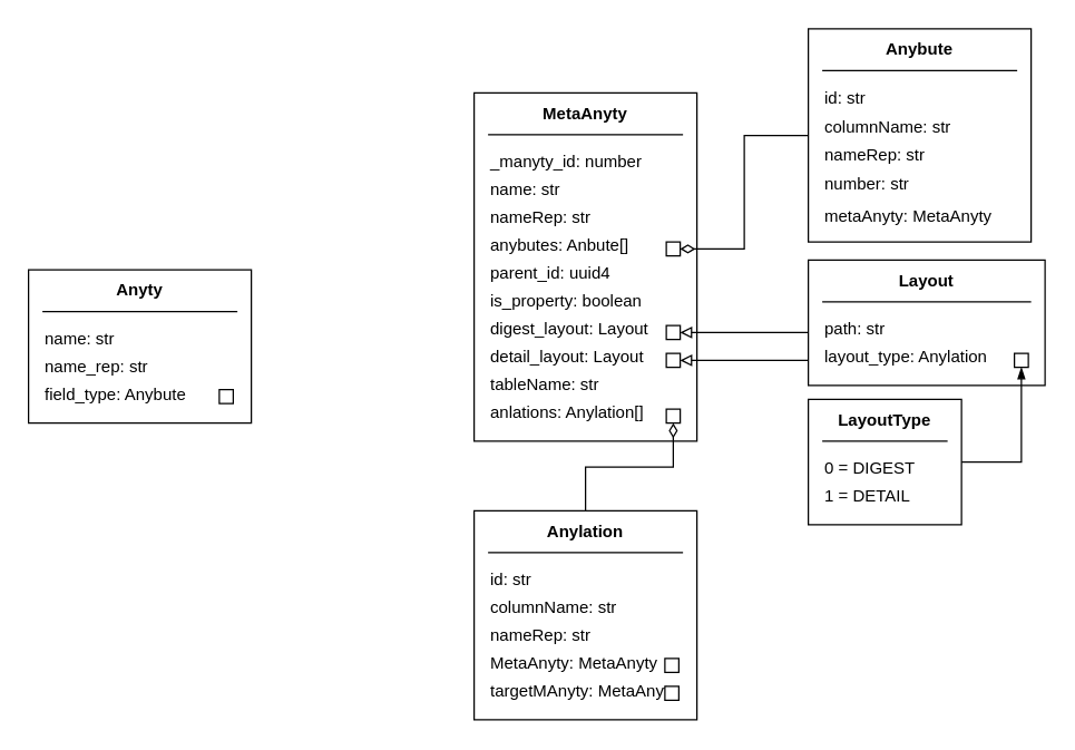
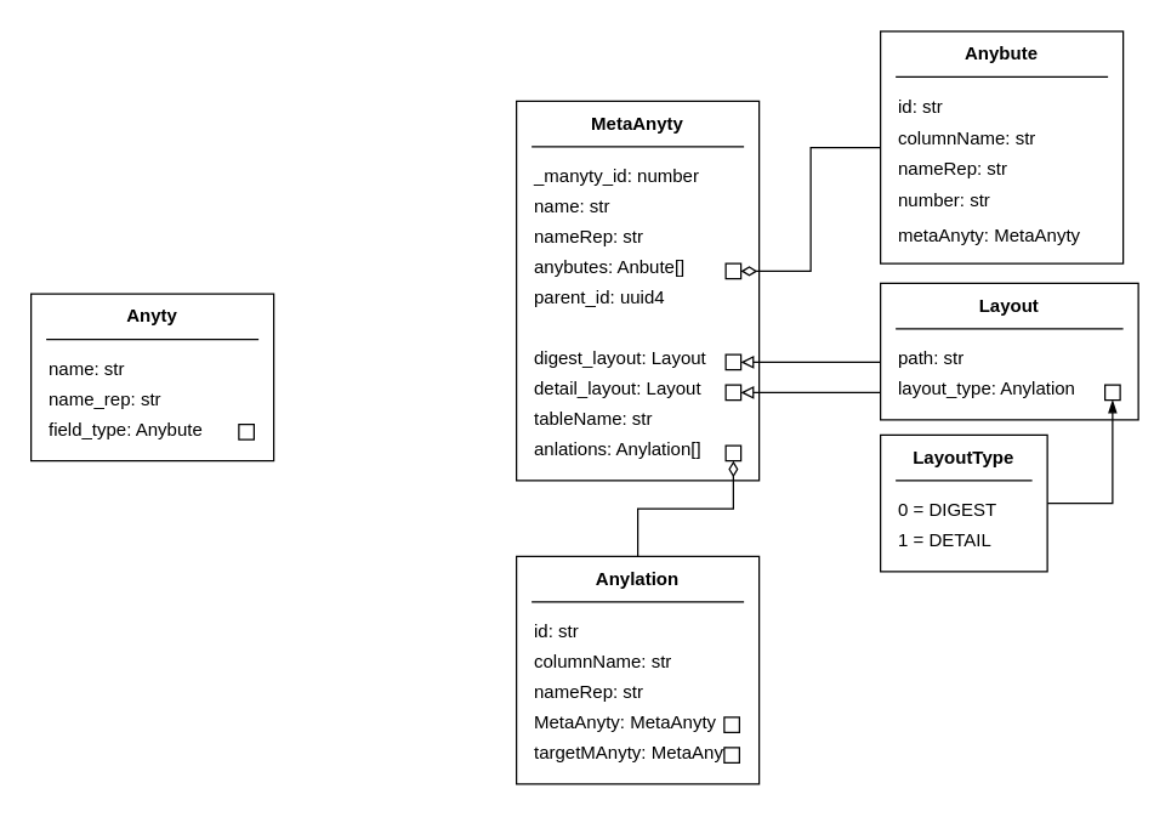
- <mxCell id="9" value="is_property: boolean" style="text;html=1;strokeColor=none;fillColor=none;align=left;verticalAlign=middle;whiteSpace=wrap;rounded=0;" parent="1" vertex="1"><mxGeometry x="350" y="206" width="140" height="20" as="geometry" /></mxCell>
